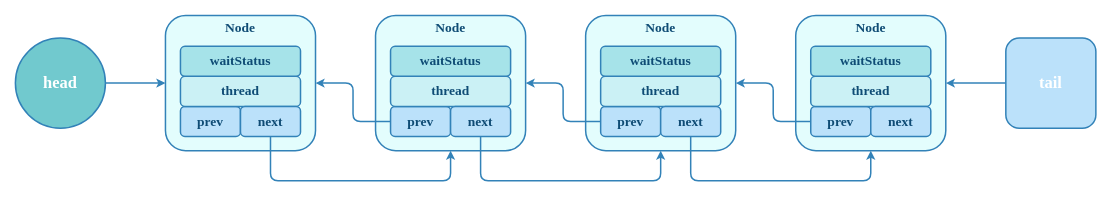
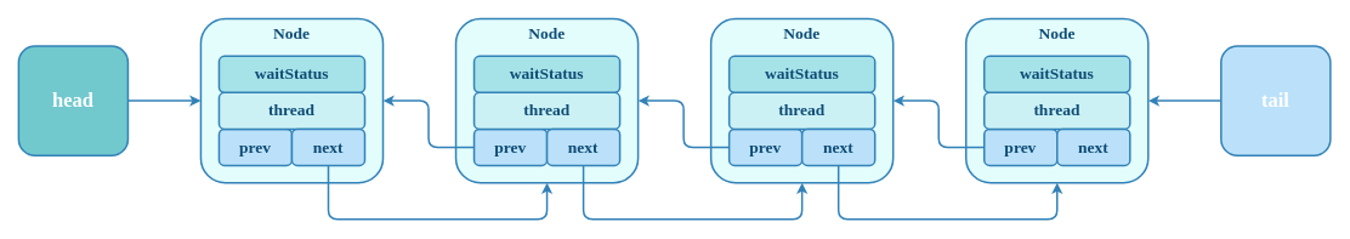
- <mxCell id="32" value="head" style="ellipse;whiteSpace=wrap;html=1;hachureGap=4;strokeColor=#3282B8;fontFamily=Comic Sans MS;fontSize=22;fillColor=#71C9CE;fontStyle=1;container=0;shadow=0;fontColor=#FFFFFF;strokeWidth=2;" parent="1" vertex="1"><mxGeometry x="20" y="50" width="120" height="120" as="geometry" /></mxCell>
+ <mxCell id="32" value="head" style="rounded=1;whiteSpace=wrap;html=1;hachureGap=4;strokeColor=#3282B8;fontFamily=Comic Sans MS;fontSize=22;fillColor=#71C9CE;fontStyle=1;container=0;shadow=0;fontColor=#FFFFFF;strokeWidth=2;" parent="1" vertex="1"><mxGeometry x="20" y="50" width="120" height="120" as="geometry" /></mxCell>
